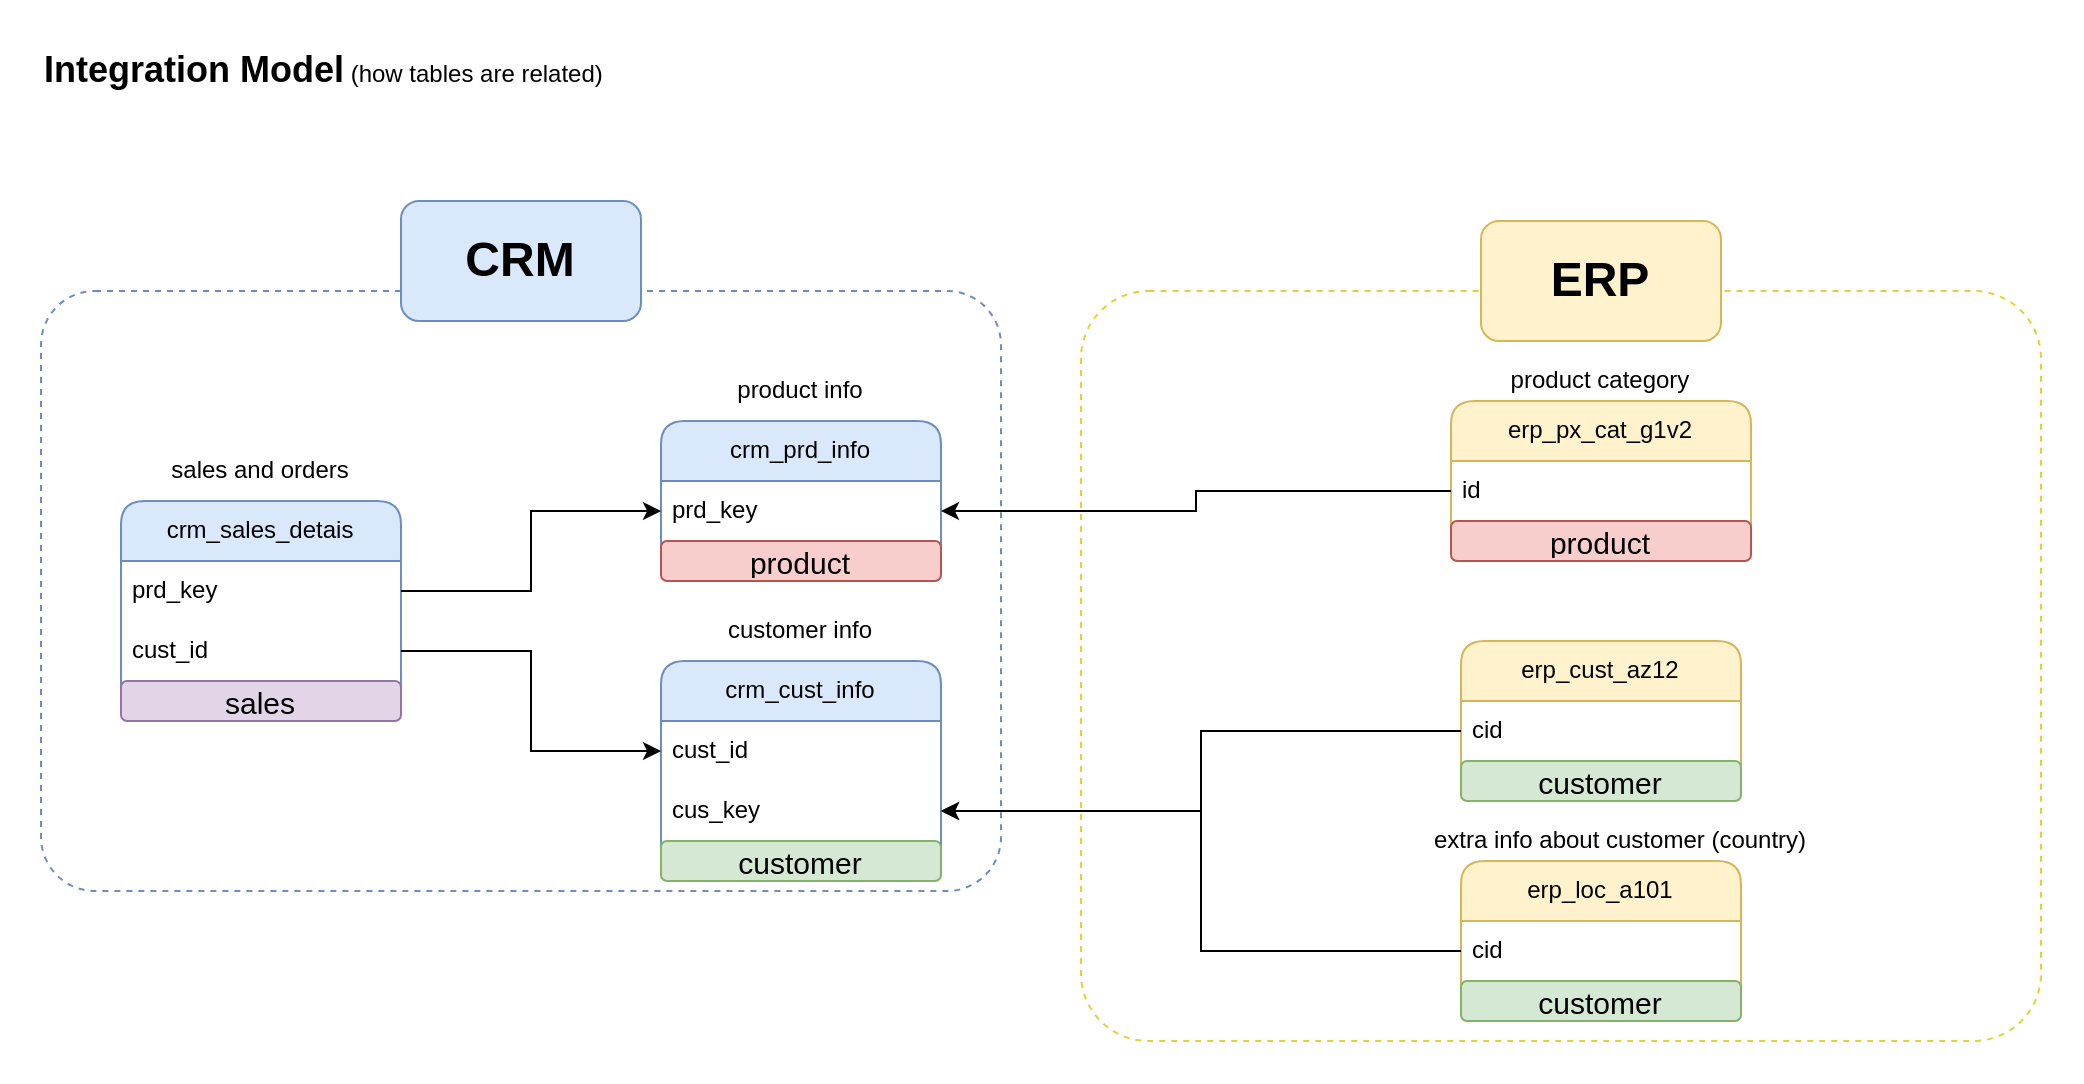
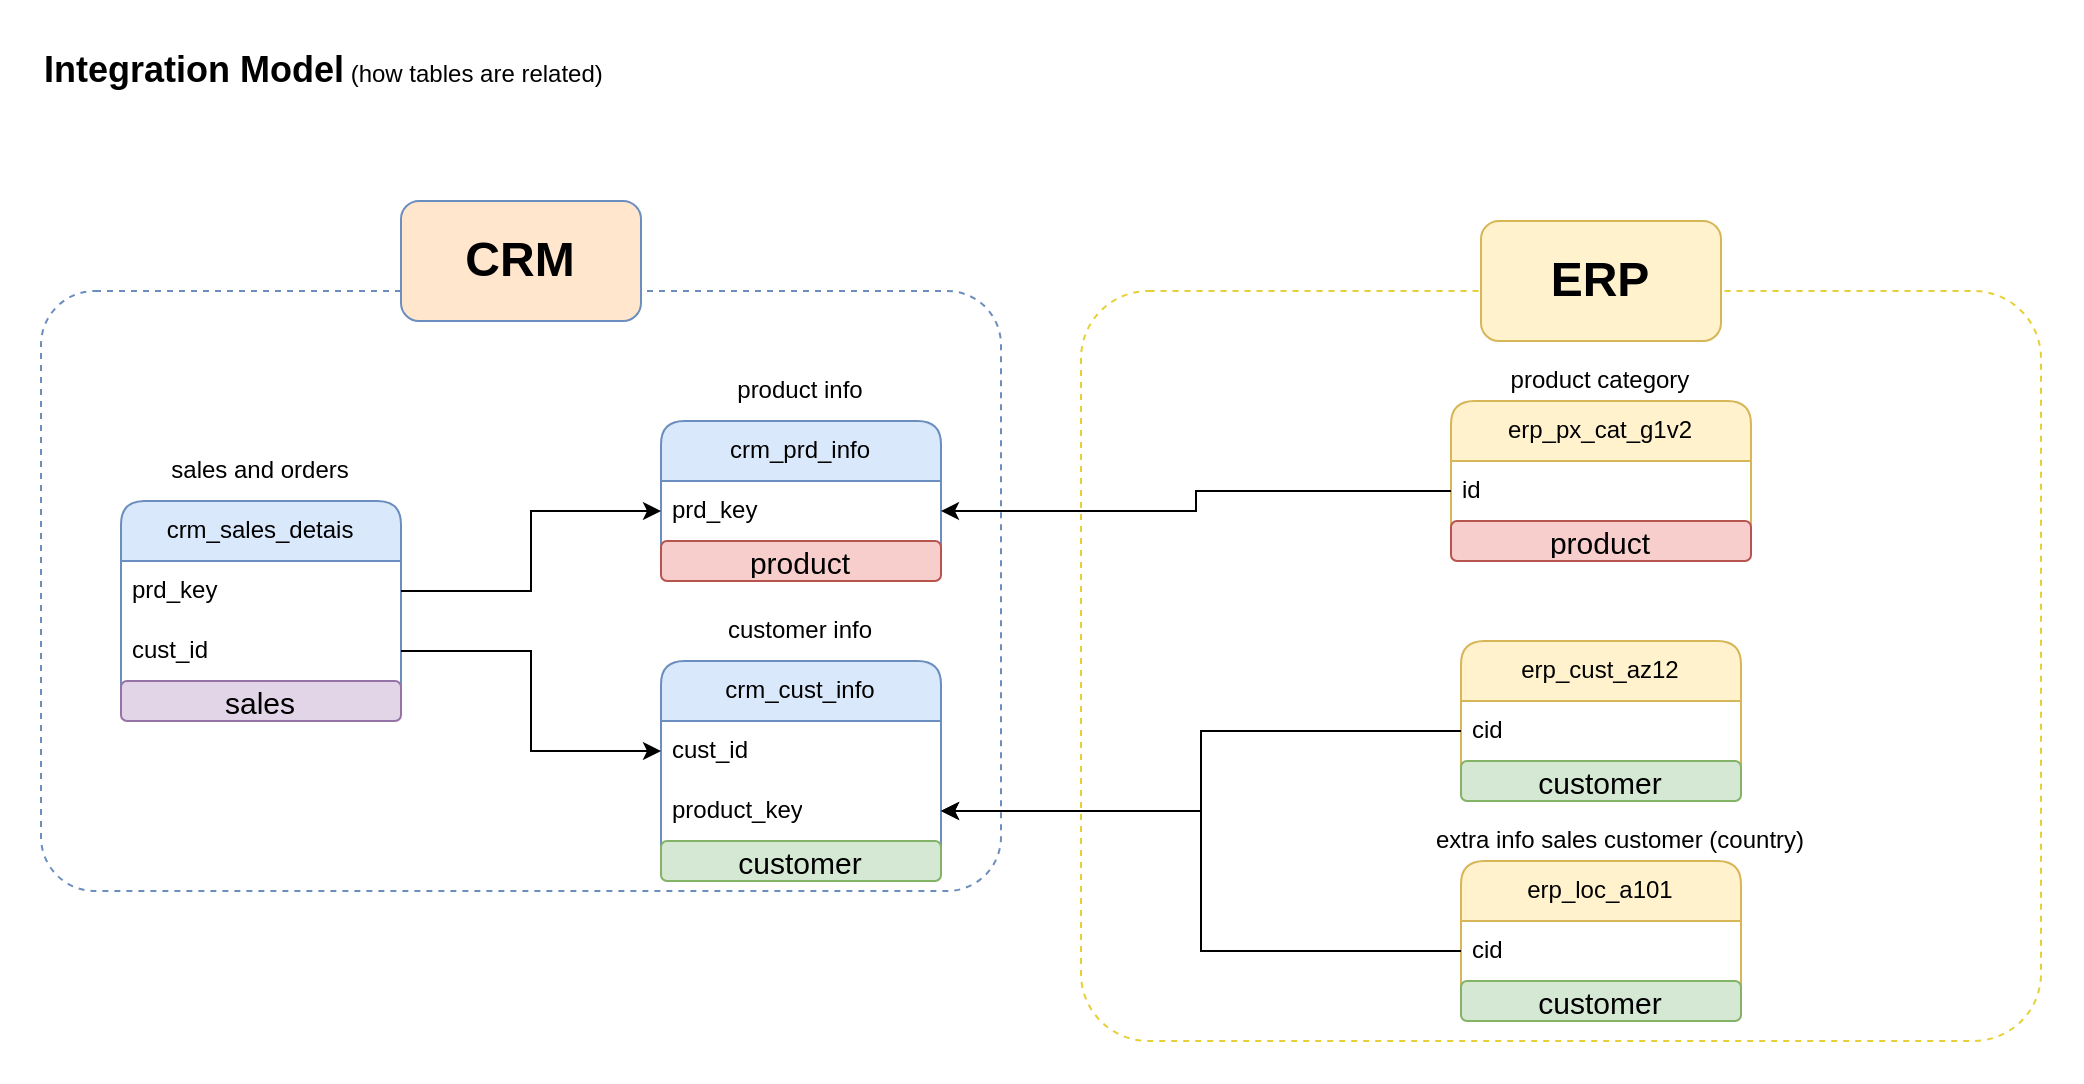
- <mxCell id="17" value="&lt;font style=&quot;font-size: 24px;&quot;&gt;&lt;b&gt;CRM&lt;/b&gt;&lt;/font&gt;" style="rounded=1;whiteSpace=wrap;html=1;fillColor=#dae8fc;strokeColor=#6c8ebf;" parent="1" vertex="1"><mxGeometry x="200" y="100" width="120" height="60" as="geometry" /></mxCell>
+ <mxCell id="17" value="&lt;font style=&quot;font-size: 24px;&quot;&gt;&lt;b&gt;CRM&lt;/b&gt;&lt;/font&gt;" style="rounded=1;whiteSpace=wrap;html=1;fillColor=#ffe6cc;strokeColor=#6c8ebf;" parent="1" vertex="1"><mxGeometry x="200" y="100" width="120" height="60" as="geometry" /></mxCell>
- <mxCell id="8" value="cus_key" style="text;strokeColor=none;fillColor=none;align=left;verticalAlign=middle;spacingLeft=4;spacingRight=4;overflow=hidden;points=[[0,0.5],[1,0.5]];portConstraint=eastwest;rotatable=0;whiteSpace=wrap;html=1;" parent="6" vertex="1"><mxGeometry y="60" width="140" height="30" as="geometry" /></mxCell>
+ <mxCell id="8" value="product_key" style="text;strokeColor=none;fillColor=none;align=left;verticalAlign=middle;spacingLeft=4;spacingRight=4;overflow=hidden;points=[[0,0.5],[1,0.5]];portConstraint=eastwest;rotatable=0;whiteSpace=wrap;html=1;" parent="6" vertex="1"><mxGeometry y="60" width="140" height="30" as="geometry" /></mxCell>
- <mxCell id="36" value="extra info about customer (country)" style="text;html=1;align=center;verticalAlign=middle;whiteSpace=wrap;rounded=0;" vertex="1" parent="1"><mxGeometry x="705" y="410" width="210" height="20" as="geometry" /></mxCell>
+ <mxCell id="36" value="extra info sales customer (country)" style="text;html=1;align=center;verticalAlign=middle;whiteSpace=wrap;rounded=0;" vertex="1" parent="1"><mxGeometry x="705" y="410" width="210" height="20" as="geometry" /></mxCell>
